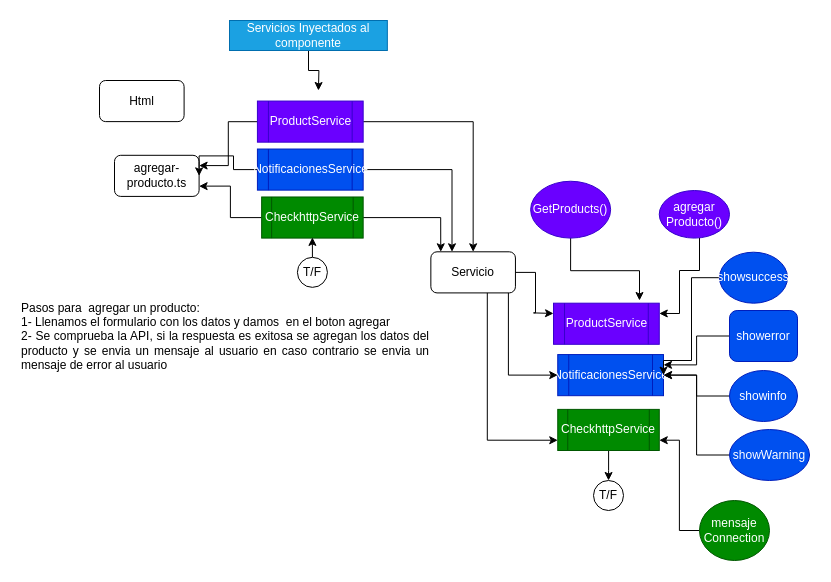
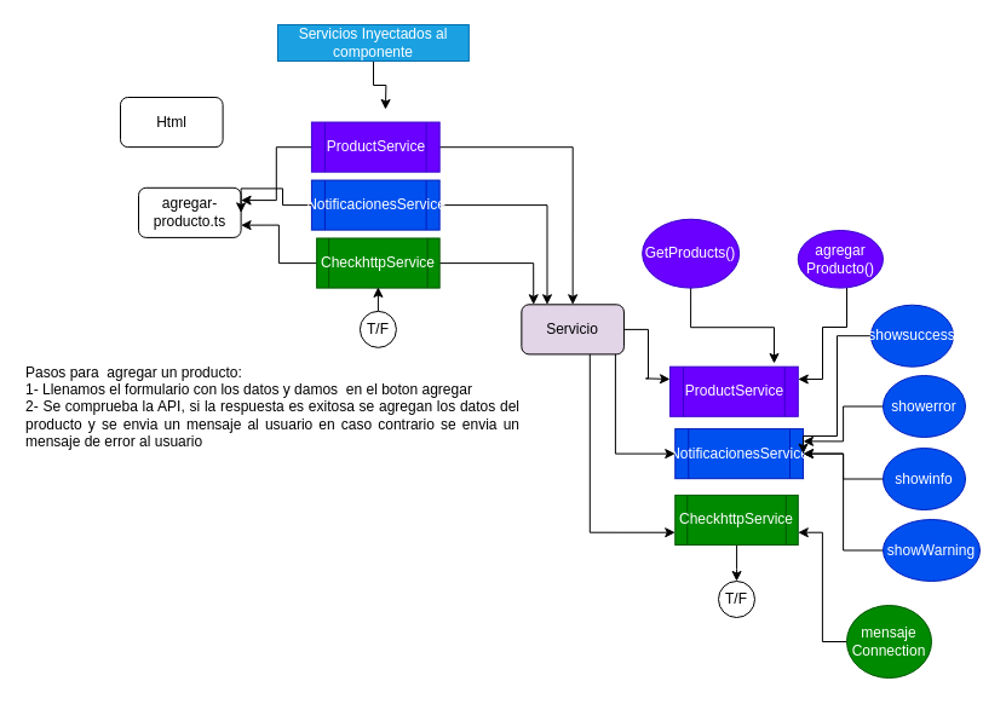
- <mxCell id="2" value="Servicio" style="rounded=1;whiteSpace=wrap;html=1;" parent="1" vertex="1"><mxGeometry x="430.35" y="251.296" width="84.6" height="41.111" as="geometry" /></mxCell>
+ <mxCell id="2" value="Servicio" style="rounded=1;whiteSpace=wrap;html=1;fillColor=#e1d5e7;" parent="1" vertex="1"><mxGeometry x="430.35" y="251.296" width="84.6" height="41.111" as="geometry" /></mxCell>
- <mxCell id="31" value="showerror" style="whiteSpace=wrap;html=1;fillColor=#0050ef;fontColor=#ffffff;strokeColor=#001DBC;rounded=1;" parent="1" vertex="1"><mxGeometry x="729" y="310" width="68" height="51" as="geometry" /></mxCell>
+ <mxCell id="31" value="showerror" style="ellipse;whiteSpace=wrap;html=1;fillColor=#0050ef;fontColor=#ffffff;strokeColor=#001DBC;" parent="1" vertex="1"><mxGeometry x="729" y="310" width="68" height="51" as="geometry" /></mxCell>
